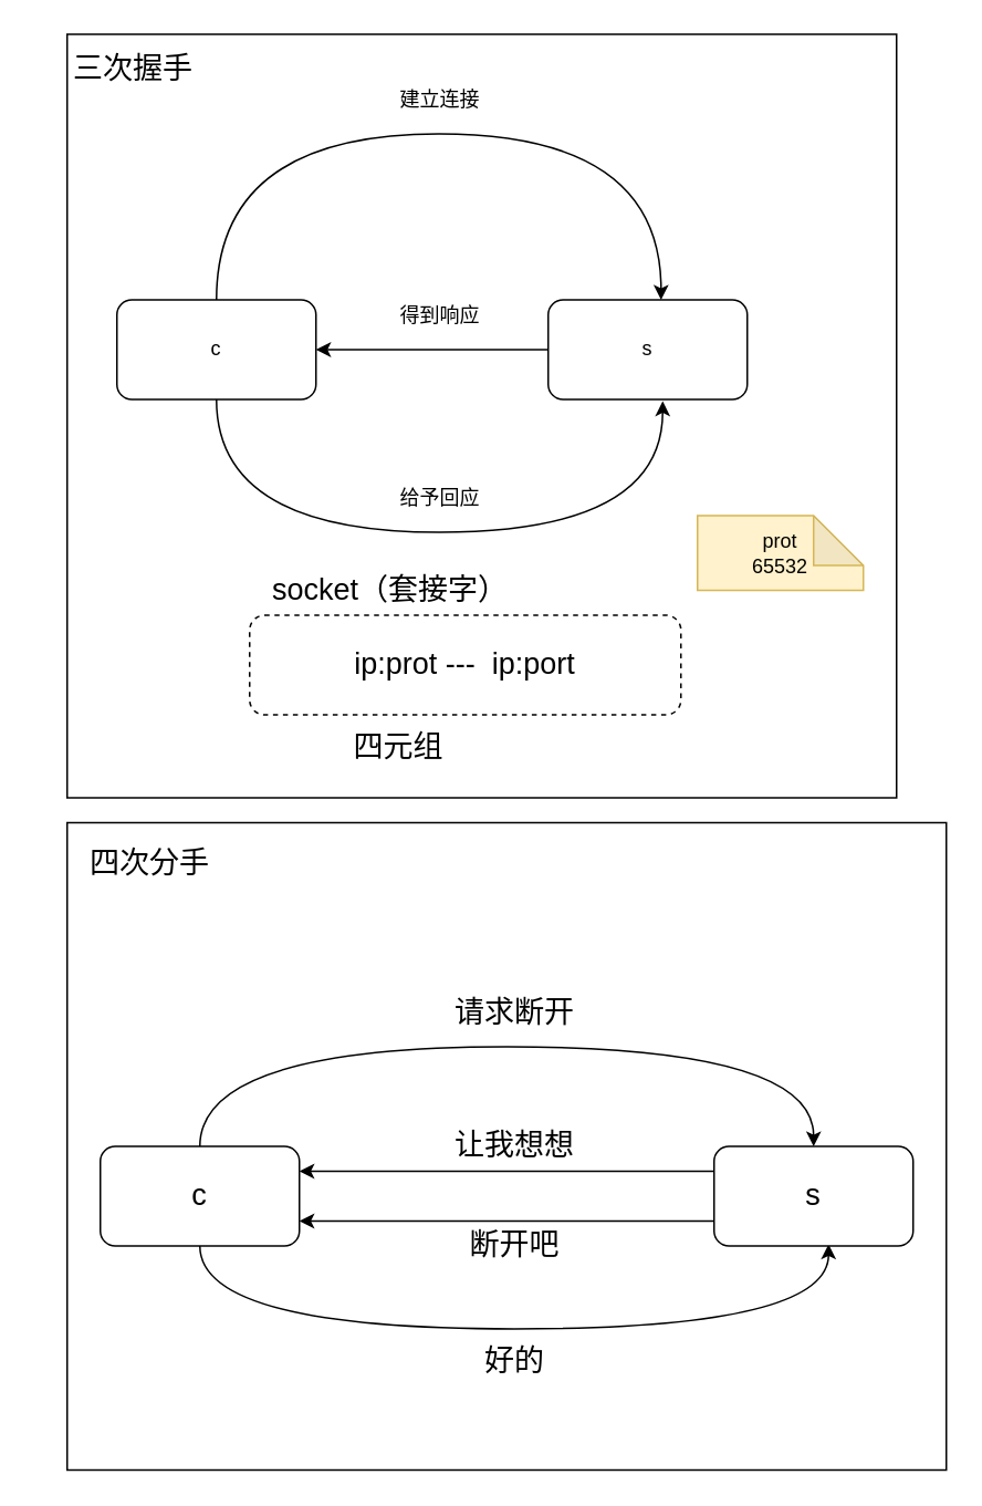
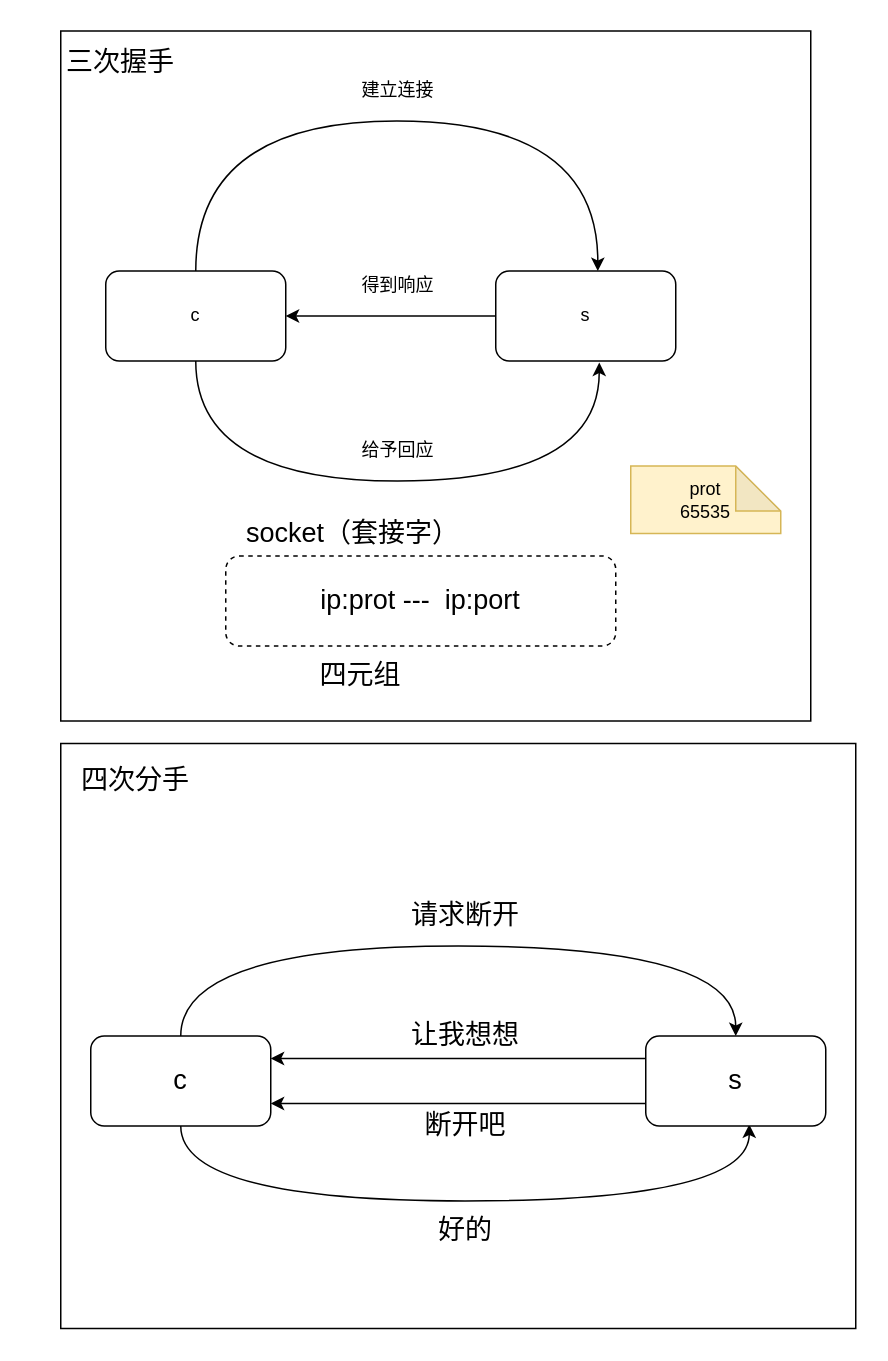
- <mxCell id="9" value="prot&lt;br&gt;65532" style="shape=note;whiteSpace=wrap;html=1;backgroundOutline=1;darkOpacity=0.05;fillColor=#fff2cc;strokeColor=#d6b656;" vertex="1" parent="1"><mxGeometry x="420" y="310" width="100" height="45" as="geometry" /></mxCell>
+ <mxCell id="9" value="prot&lt;br&gt;65535" style="shape=note;whiteSpace=wrap;html=1;backgroundOutline=1;darkOpacity=0.05;fillColor=#fff2cc;strokeColor=#d6b656;" vertex="1" parent="1"><mxGeometry x="420" y="310" width="100" height="45" as="geometry" /></mxCell>
